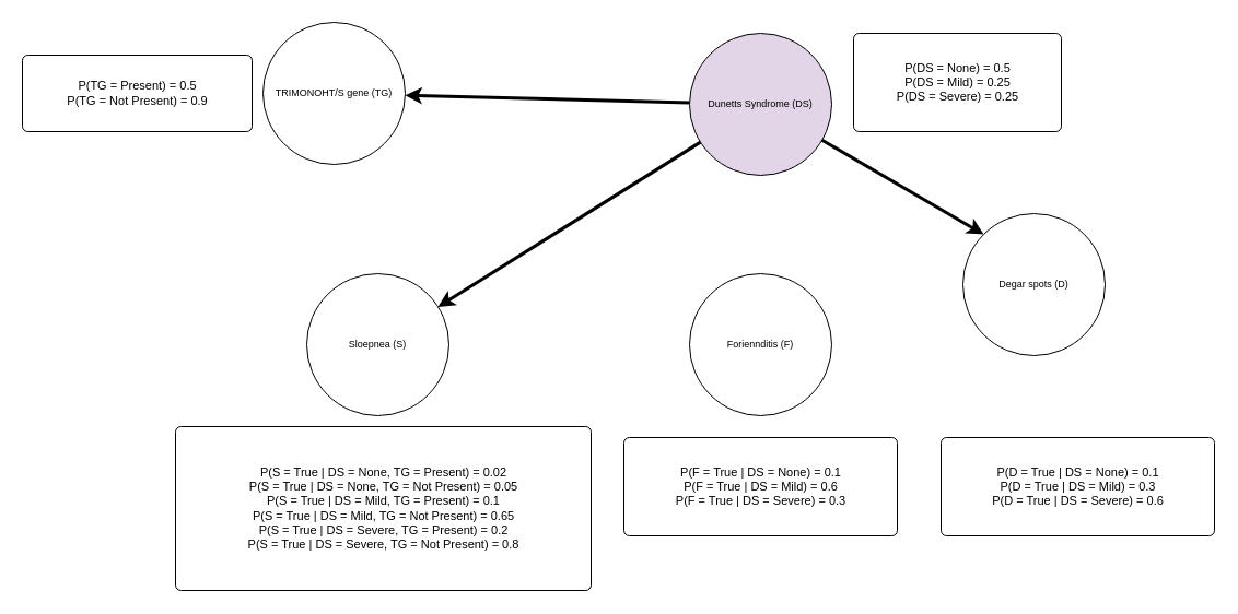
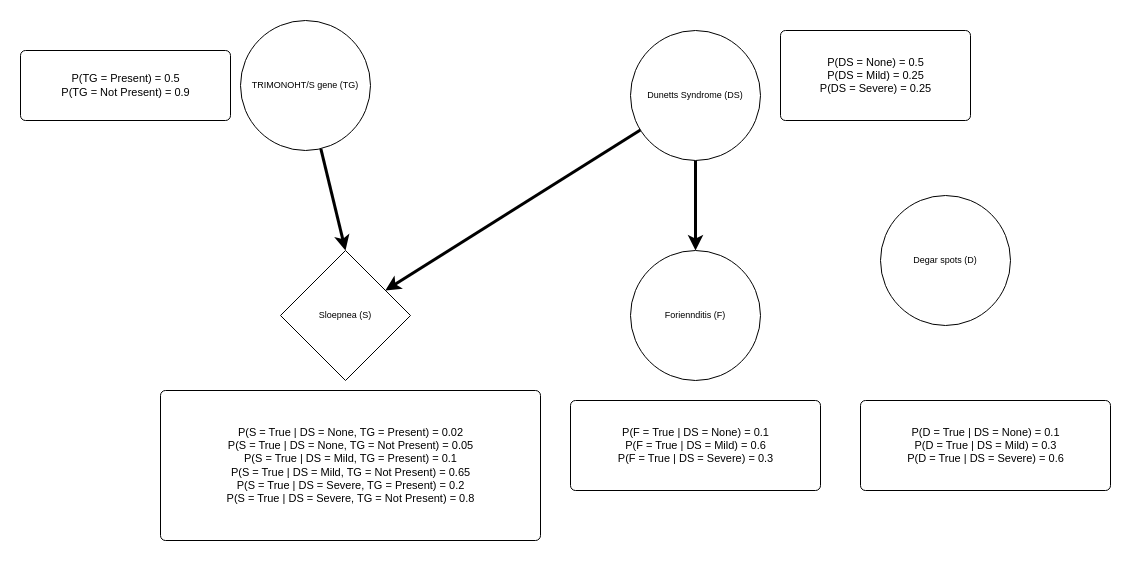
- <mxCell id="2" style="rounded=0;orthogonalLoop=1;jettySize=auto;html=1;snapToPoint=0;fixDash=0;strokeWidth=3;jumpStyle=none;" edge="1" parent="1" source="5" target="9"><mxGeometry relative="1" as="geometry" /></mxCell>
+ <mxCell id="2" style="rounded=0;orthogonalLoop=1;jettySize=auto;html=1;snapToPoint=0;fixDash=0;strokeWidth=3;jumpStyle=none;" edge="1" parent="1" source="5" target="7"><mxGeometry relative="1" as="geometry" /></mxCell>
- <mxCell id="5" value="&lt;span style=&quot;font-size: 9px;&quot;&gt;Dunetts Syndrome (DS)&lt;/span&gt;" style="ellipse;whiteSpace=wrap;html=1;aspect=fixed;fontSize=9;rounded=1;labelBackgroundColor=none;snapToPoint=0;fixDash=0;fillColor=#e1d5e7;" vertex="1" parent="1"><mxGeometry x="630" y="30" width="130" height="130" as="geometry" /></mxCell>
+ <mxCell id="5" value="&lt;span style=&quot;font-size: 9px;&quot;&gt;Dunetts Syndrome (DS)&lt;/span&gt;" style="ellipse;whiteSpace=wrap;html=1;aspect=fixed;fontSize=9;rounded=1;labelBackgroundColor=none;snapToPoint=0;fixDash=0;" vertex="1" parent="1"><mxGeometry x="630" y="30" width="130" height="130" as="geometry" /></mxCell>
- <mxCell id="4" style="edgeStyle=none;rounded=0;jumpStyle=none;orthogonalLoop=1;jettySize=auto;html=1;entryX=0;entryY=0;entryDx=0;entryDy=0;strokeColor=default;strokeWidth=3;align=center;verticalAlign=middle;fontFamily=Helvetica;fontSize=11;fontColor=default;labelBackgroundColor=default;endArrow=classic;" edge="1" parent="1" source="5" target="10"><mxGeometry relative="1" as="geometry" /></mxCell>
+ <mxCell id="8" style="edgeStyle=none;rounded=0;jumpStyle=none;orthogonalLoop=1;jettySize=auto;html=1;entryX=0.5;entryY=0;entryDx=0;entryDy=0;strokeColor=default;strokeWidth=3;align=center;verticalAlign=middle;fontFamily=Helvetica;fontSize=11;fontColor=default;labelBackgroundColor=default;endArrow=classic;" edge="1" parent="1" source="9" target="6"><mxGeometry relative="1" as="geometry" /></mxCell>
- <mxCell id="6" value="&lt;span style=&quot;font-size: 9px;&quot;&gt;Sloepnea (S)&lt;/span&gt;" style="ellipse;whiteSpace=wrap;html=1;aspect=fixed;fontSize=9;rounded=1;labelBackgroundColor=none;snapToPoint=0;fixDash=0;" vertex="1" parent="1"><mxGeometry x="280" y="250" width="130" height="130" as="geometry" /></mxCell>
+ <mxCell id="6" value="&lt;span style=&quot;font-size: 9px;&quot;&gt;Sloepnea (S)&lt;/span&gt;" style="rhombus;whiteSpace=wrap;html=1;aspect=fixed;fontSize=9;labelBackgroundColor=none;snapToPoint=0;fixDash=0;" vertex="1" parent="1"><mxGeometry x="280" y="250" width="130" height="130" as="geometry" /></mxCell>
